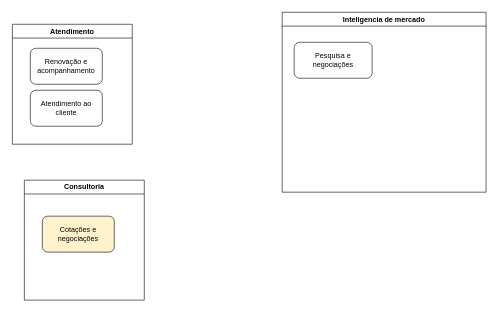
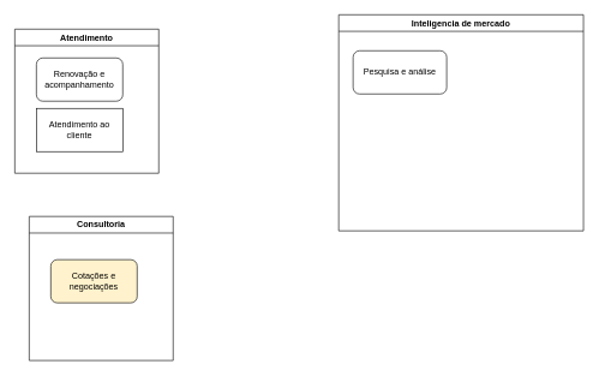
- <mxCell id="6" value="Pesquisa e negociações" style="rounded=1;whiteSpace=wrap;html=1;" vertex="1" parent="5"><mxGeometry x="20" y="50" width="130" height="60" as="geometry" /></mxCell>
+ <mxCell id="6" value="Pesquisa e análise" style="rounded=1;whiteSpace=wrap;html=1;" vertex="1" parent="5"><mxGeometry x="20" y="50" width="130" height="60" as="geometry" /></mxCell>
- <mxCell id="4" value="Atendimento ao cliente" style="rounded=1;whiteSpace=wrap;html=1;" vertex="1" parent="2"><mxGeometry x="30" y="110" width="120" height="60" as="geometry" /></mxCell>
+ <mxCell id="4" value="Atendimento ao cliente" style="whiteSpace=wrap;html=1;rounded=0;" vertex="1" parent="2"><mxGeometry x="30" y="110" width="120" height="60" as="geometry" /></mxCell>
